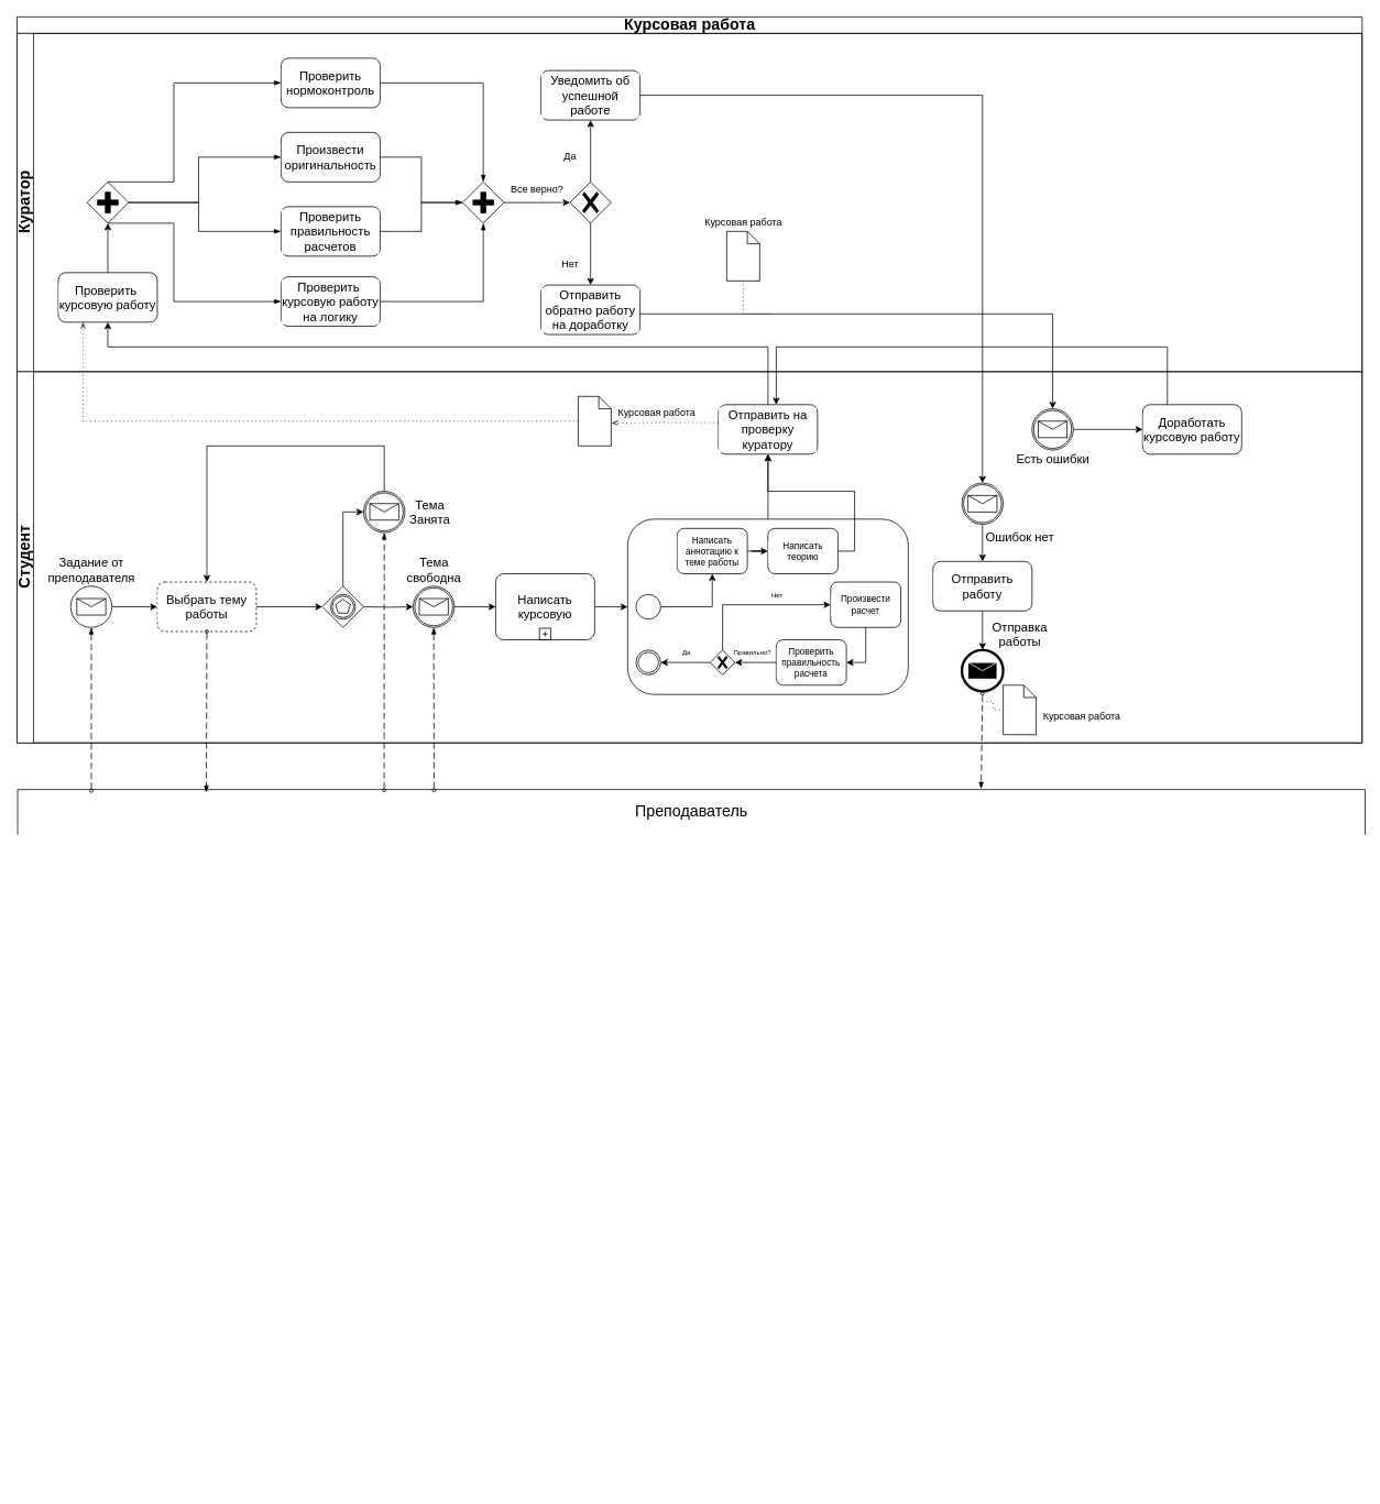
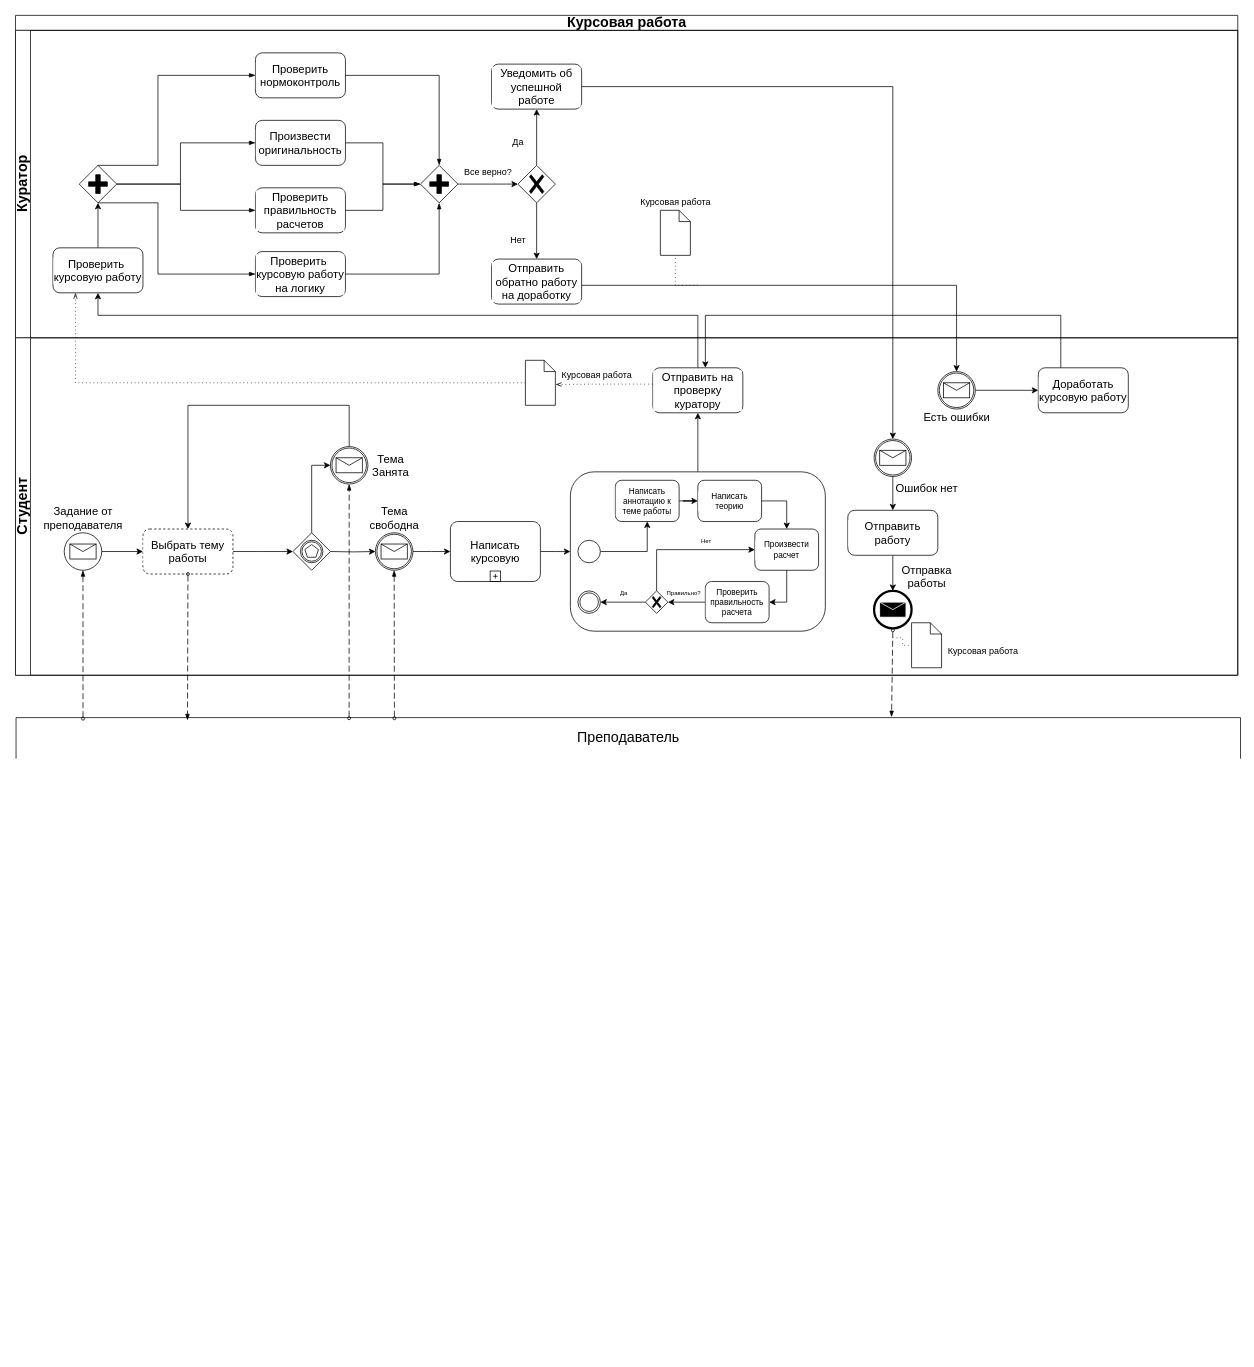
- <mxCell id="54" value="" style="edgeStyle=orthogonalEdgeStyle;rounded=0;orthogonalLoop=1;jettySize=auto;html=1;fontSize=11;exitX=1;exitY=0.5;exitDx=0;exitDy=0;" parent="32" source="55" target="67" edge="1"><mxGeometry relative="1" as="geometry" /></mxCell>
+ <mxCell id="54" value="" style="edgeStyle=orthogonalEdgeStyle;rounded=0;orthogonalLoop=1;jettySize=auto;html=1;fontSize=11;exitX=1;exitY=0.5;exitDx=0;exitDy=0;" parent="32" source="55" target="56" edge="1"><mxGeometry relative="1" as="geometry" /></mxCell>
